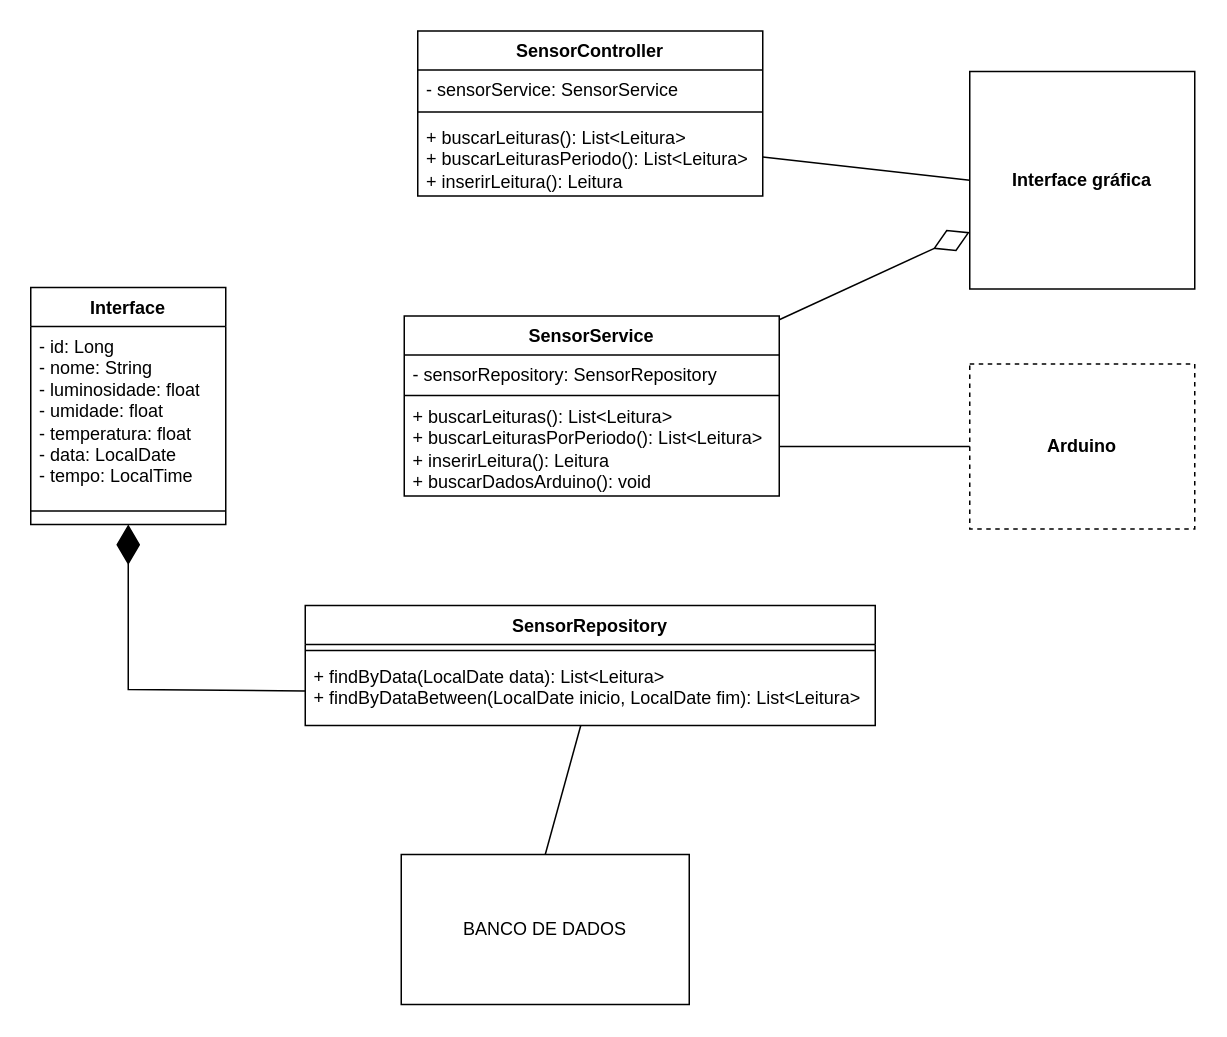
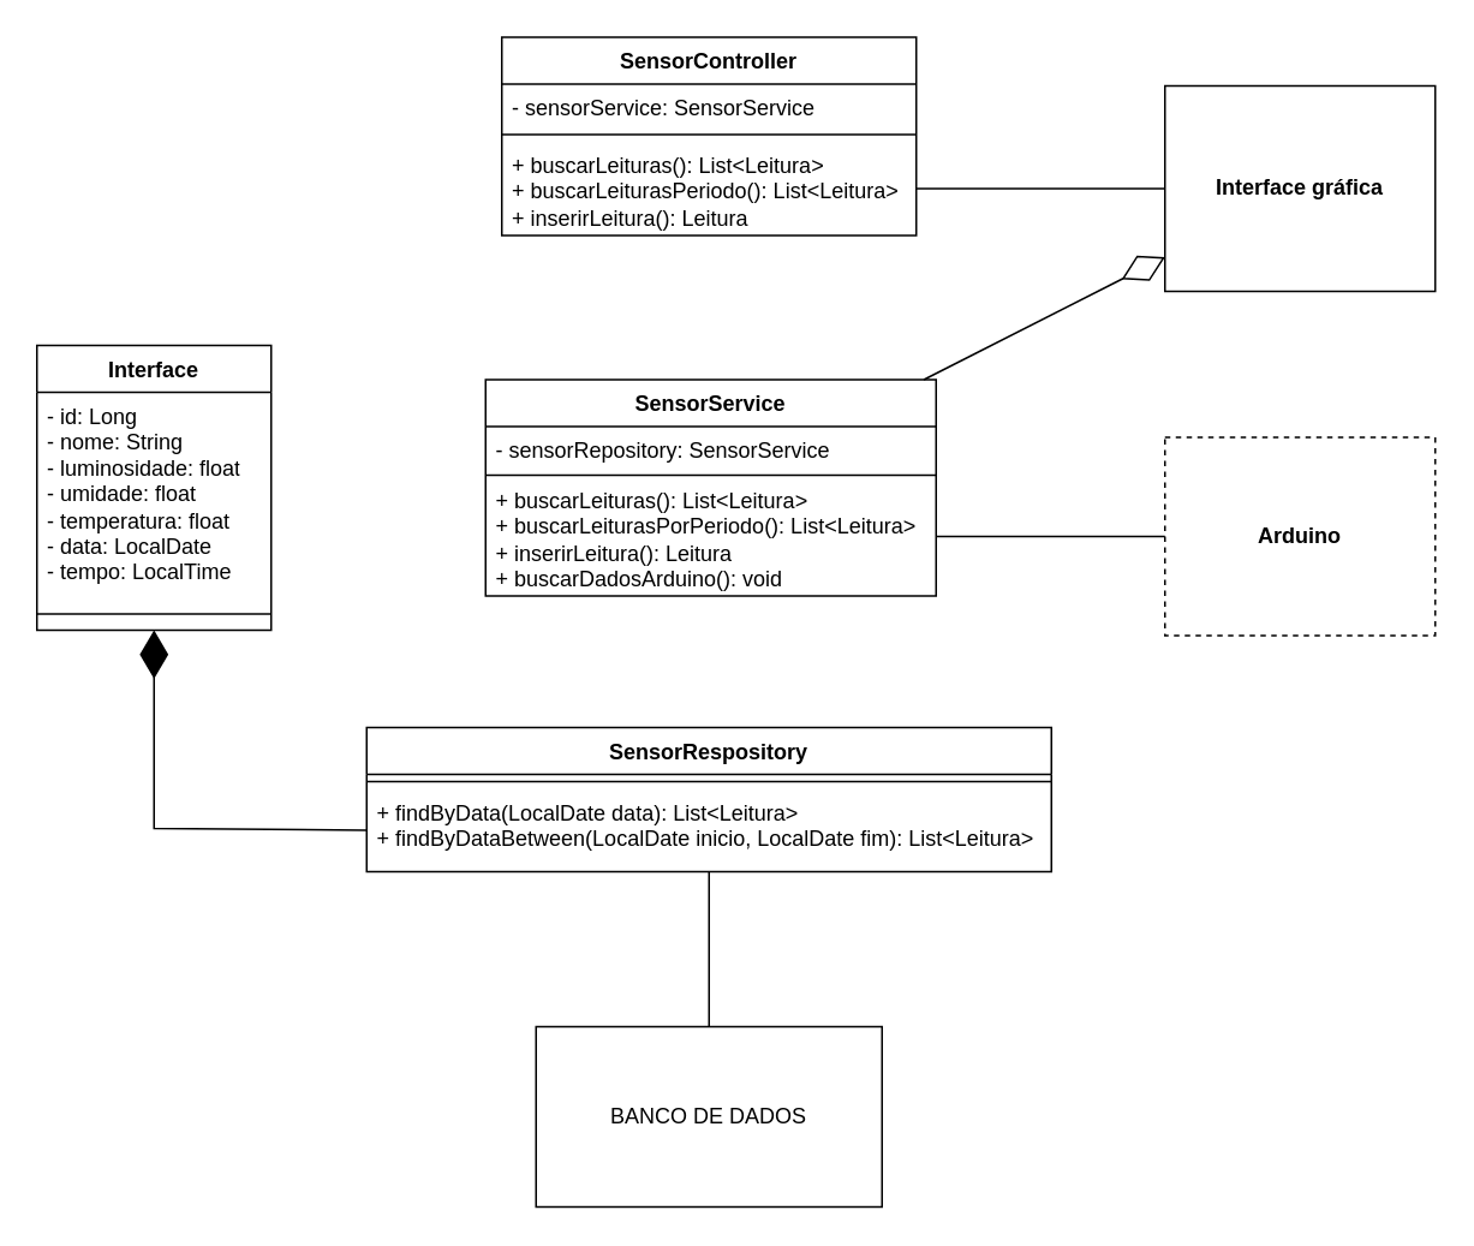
- <mxCell id="3" value="&lt;b&gt;Interface gráfica&lt;/b&gt;" style="rounded=0;whiteSpace=wrap;html=1;" parent="1" vertex="1"><mxGeometry x="646" y="47" width="150" height="145" as="geometry" /></mxCell>
+ <mxCell id="3" value="&lt;b&gt;Interface gráfica&lt;/b&gt;" style="rounded=0;whiteSpace=wrap;html=1;" parent="1" vertex="1"><mxGeometry x="646" y="47" width="150" height="114" as="geometry" /></mxCell>
- <mxCell id="14" value="- sensorRepository: SensorRepository" style="text;strokeColor=none;fillColor=none;align=left;verticalAlign=top;spacingLeft=4;spacingRight=4;overflow=hidden;rotatable=0;points=[[0,0.5],[1,0.5]];portConstraint=eastwest;whiteSpace=wrap;html=1;" parent="13" vertex="1"><mxGeometry y="26" width="250" height="26" as="geometry" /></mxCell>
+ <mxCell id="14" value="- sensorRepository: SensorService" style="text;strokeColor=none;fillColor=none;align=left;verticalAlign=top;spacingLeft=4;spacingRight=4;overflow=hidden;rotatable=0;points=[[0,0.5],[1,0.5]];portConstraint=eastwest;whiteSpace=wrap;html=1;" parent="13" vertex="1"><mxGeometry y="26" width="250" height="26" as="geometry" /></mxCell>
- <mxCell id="17" value="SensorRepository&lt;div&gt;&lt;br&gt;&lt;/div&gt;" style="swimlane;fontStyle=1;align=center;verticalAlign=top;childLayout=stackLayout;horizontal=1;startSize=26;horizontalStack=0;resizeParent=1;resizeParentMax=0;resizeLast=0;collapsible=1;marginBottom=0;whiteSpace=wrap;html=1;" parent="1" vertex="1"><mxGeometry x="203" y="403" width="380" height="80" as="geometry" /></mxCell>
+ <mxCell id="17" value="SensorRespository&lt;div&gt;&lt;br&gt;&lt;/div&gt;" style="swimlane;fontStyle=1;align=center;verticalAlign=top;childLayout=stackLayout;horizontal=1;startSize=26;horizontalStack=0;resizeParent=1;resizeParentMax=0;resizeLast=0;collapsible=1;marginBottom=0;whiteSpace=wrap;html=1;" parent="1" vertex="1"><mxGeometry x="203" y="403" width="380" height="80" as="geometry" /></mxCell>
- <mxCell id="2" value="BANCO DE DADOS" style="rounded=0;whiteSpace=wrap;html=1;" parent="1" vertex="1"><mxGeometry x="267" y="569" width="192" height="100" as="geometry" /></mxCell>
+ <mxCell id="2" value="BANCO DE DADOS" style="rounded=0;whiteSpace=wrap;html=1;" parent="1" vertex="1"><mxGeometry x="297" y="569" width="192" height="100" as="geometry" /></mxCell>
